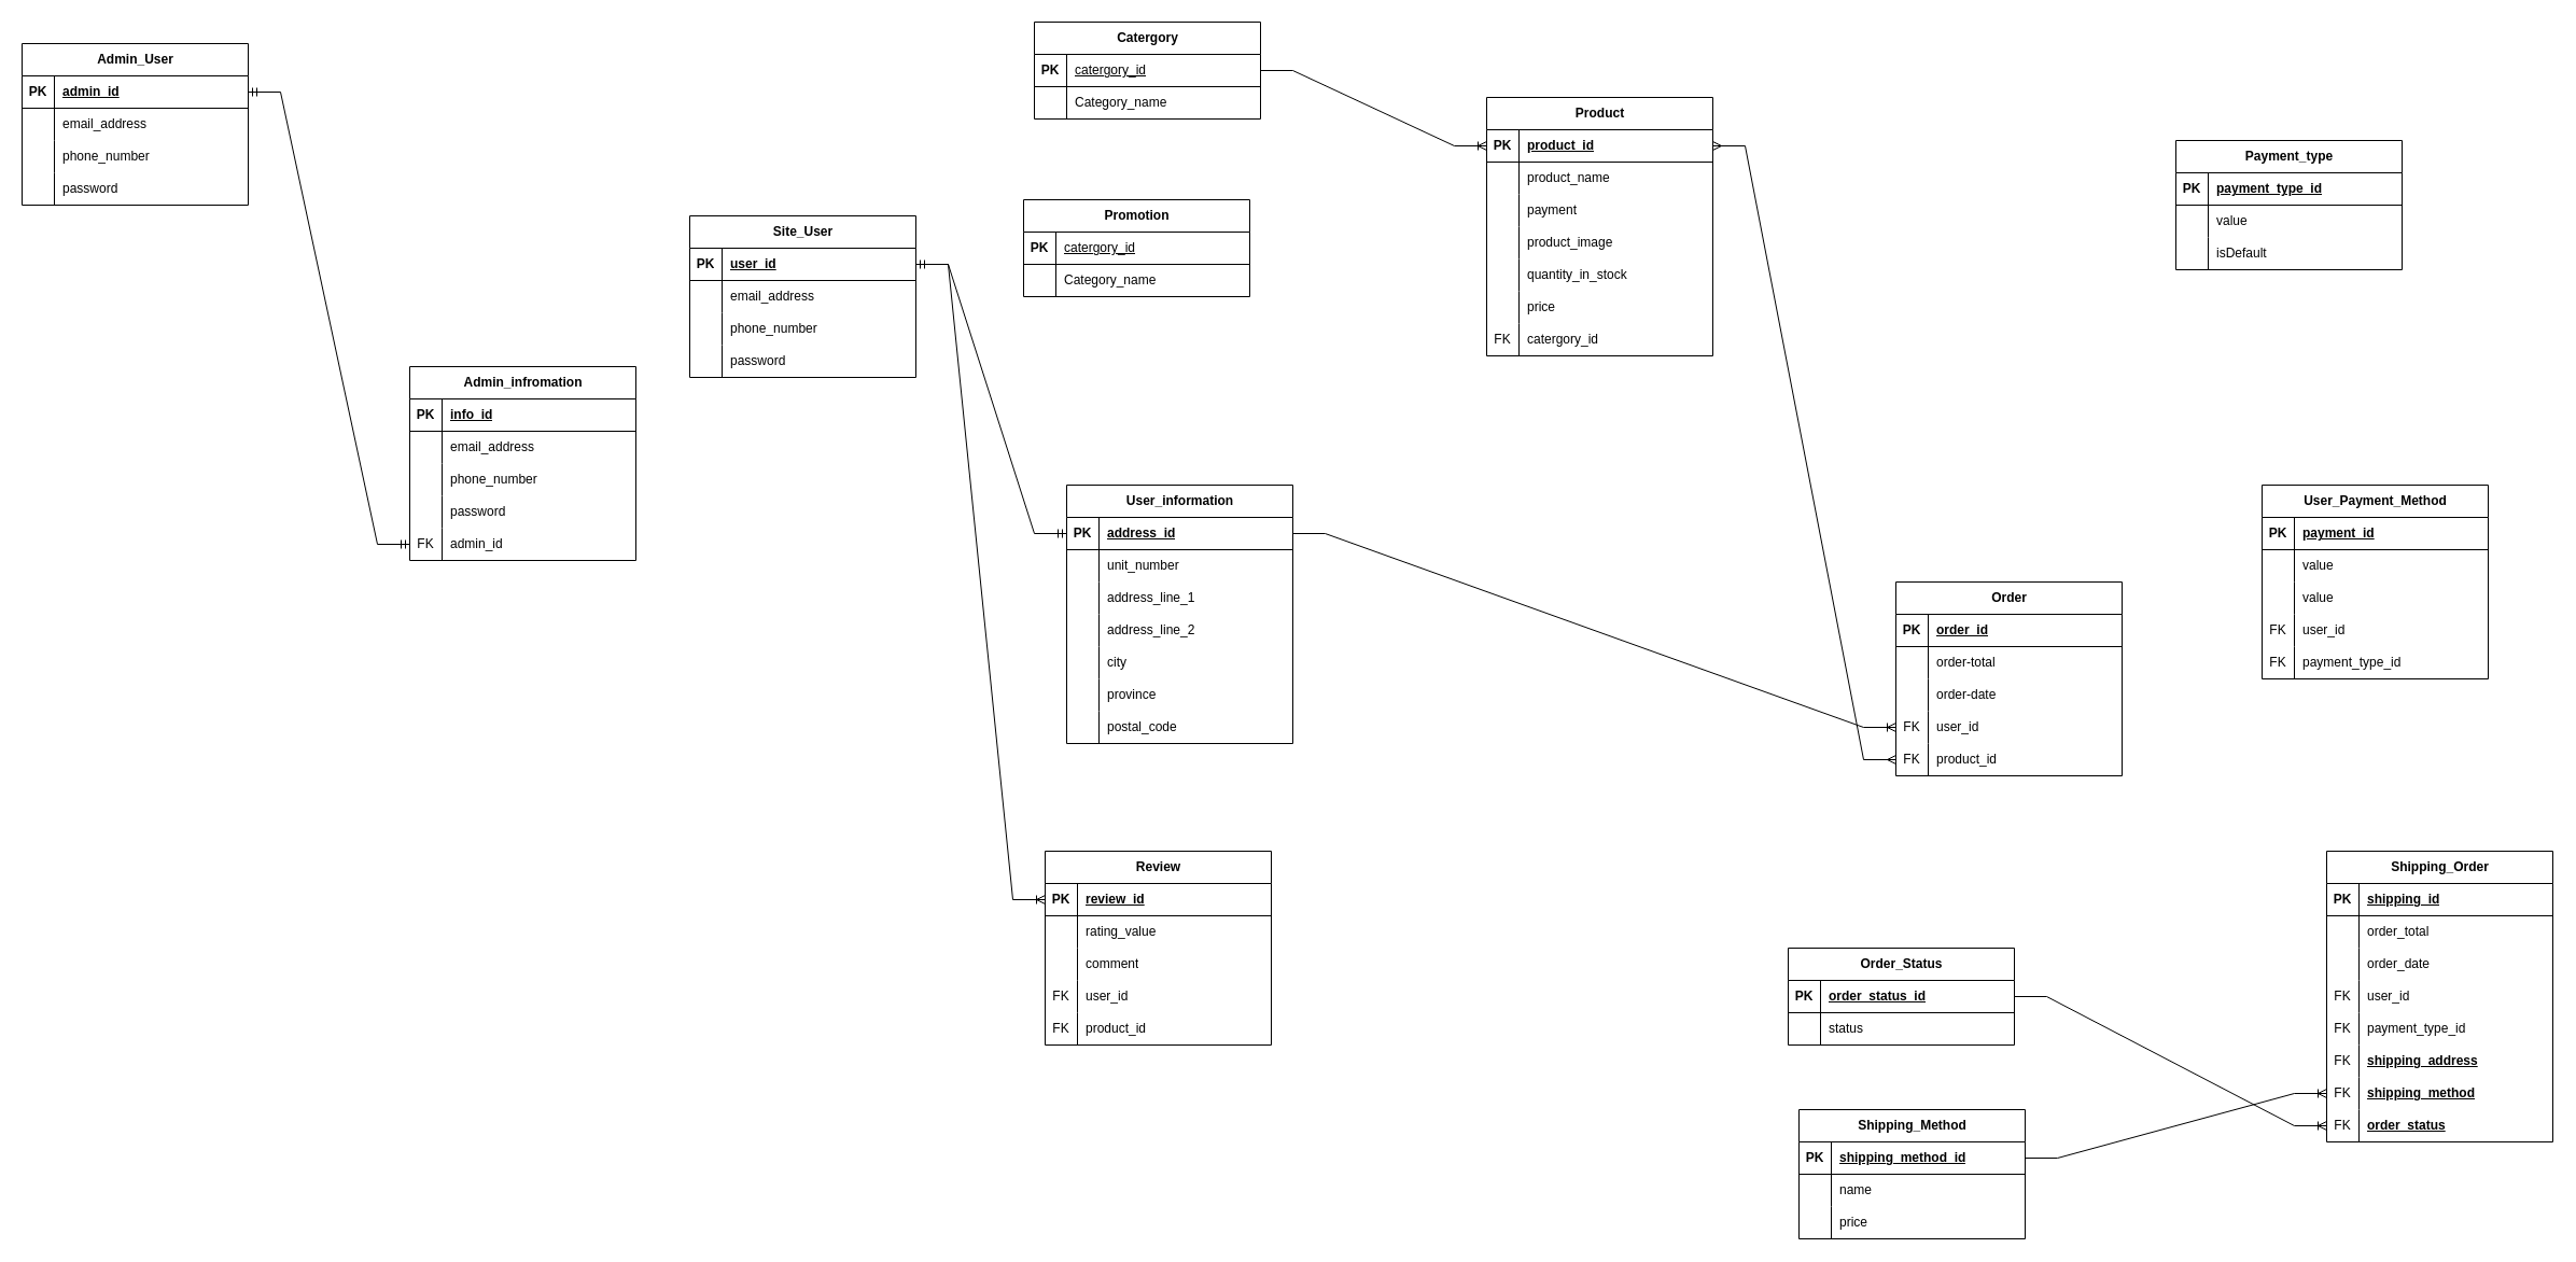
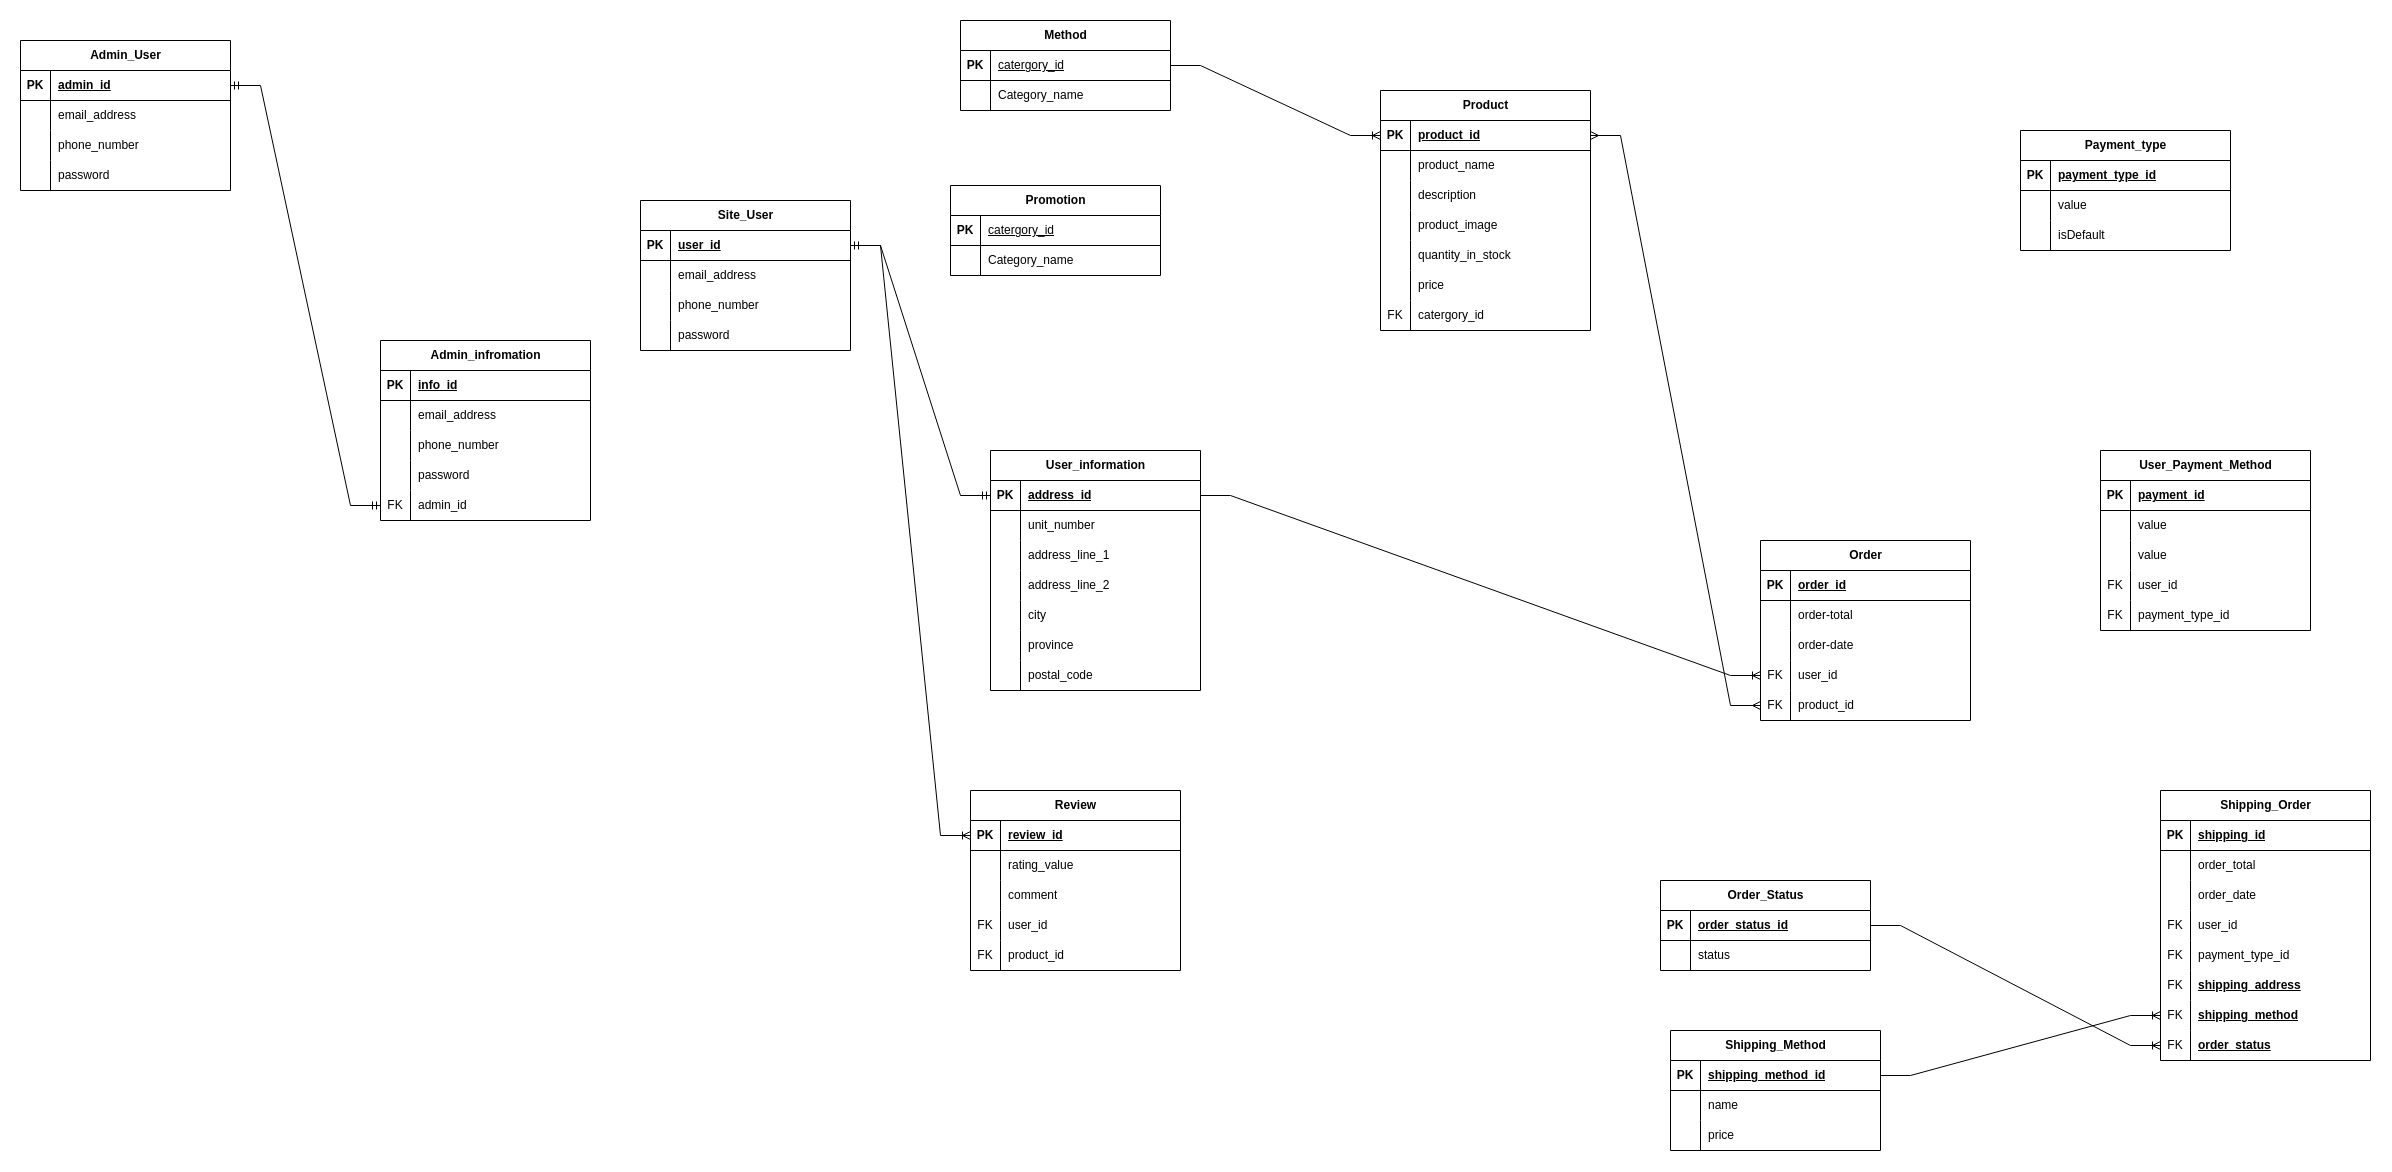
- <mxCell id="2" value="Catergory" style="shape=table;startSize=30;container=1;collapsible=1;childLayout=tableLayout;fixedRows=1;rowLines=0;fontStyle=1;align=center;resizeLast=1;html=1;" parent="1" vertex="1"><mxGeometry x="960" y="20" width="210" height="90" as="geometry" /></mxCell>
+ <mxCell id="2" value="Method" style="shape=table;startSize=30;container=1;collapsible=1;childLayout=tableLayout;fixedRows=1;rowLines=0;fontStyle=1;align=center;resizeLast=1;html=1;" parent="1" vertex="1"><mxGeometry x="960" y="20" width="210" height="90" as="geometry" /></mxCell>
- <mxCell id="18" value="payment" style="shape=partialRectangle;connectable=0;fillColor=none;top=0;left=0;bottom=0;right=0;align=left;spacingLeft=6;overflow=hidden;whiteSpace=wrap;html=1;" parent="16" vertex="1"><mxGeometry x="30" width="180" height="30" as="geometry"><mxRectangle width="180" height="30" as="alternateBounds" /></mxGeometry></mxCell>
+ <mxCell id="18" value="description" style="shape=partialRectangle;connectable=0;fillColor=none;top=0;left=0;bottom=0;right=0;align=left;spacingLeft=6;overflow=hidden;whiteSpace=wrap;html=1;" parent="16" vertex="1"><mxGeometry x="30" width="180" height="30" as="geometry"><mxRectangle width="180" height="30" as="alternateBounds" /></mxGeometry></mxCell>
